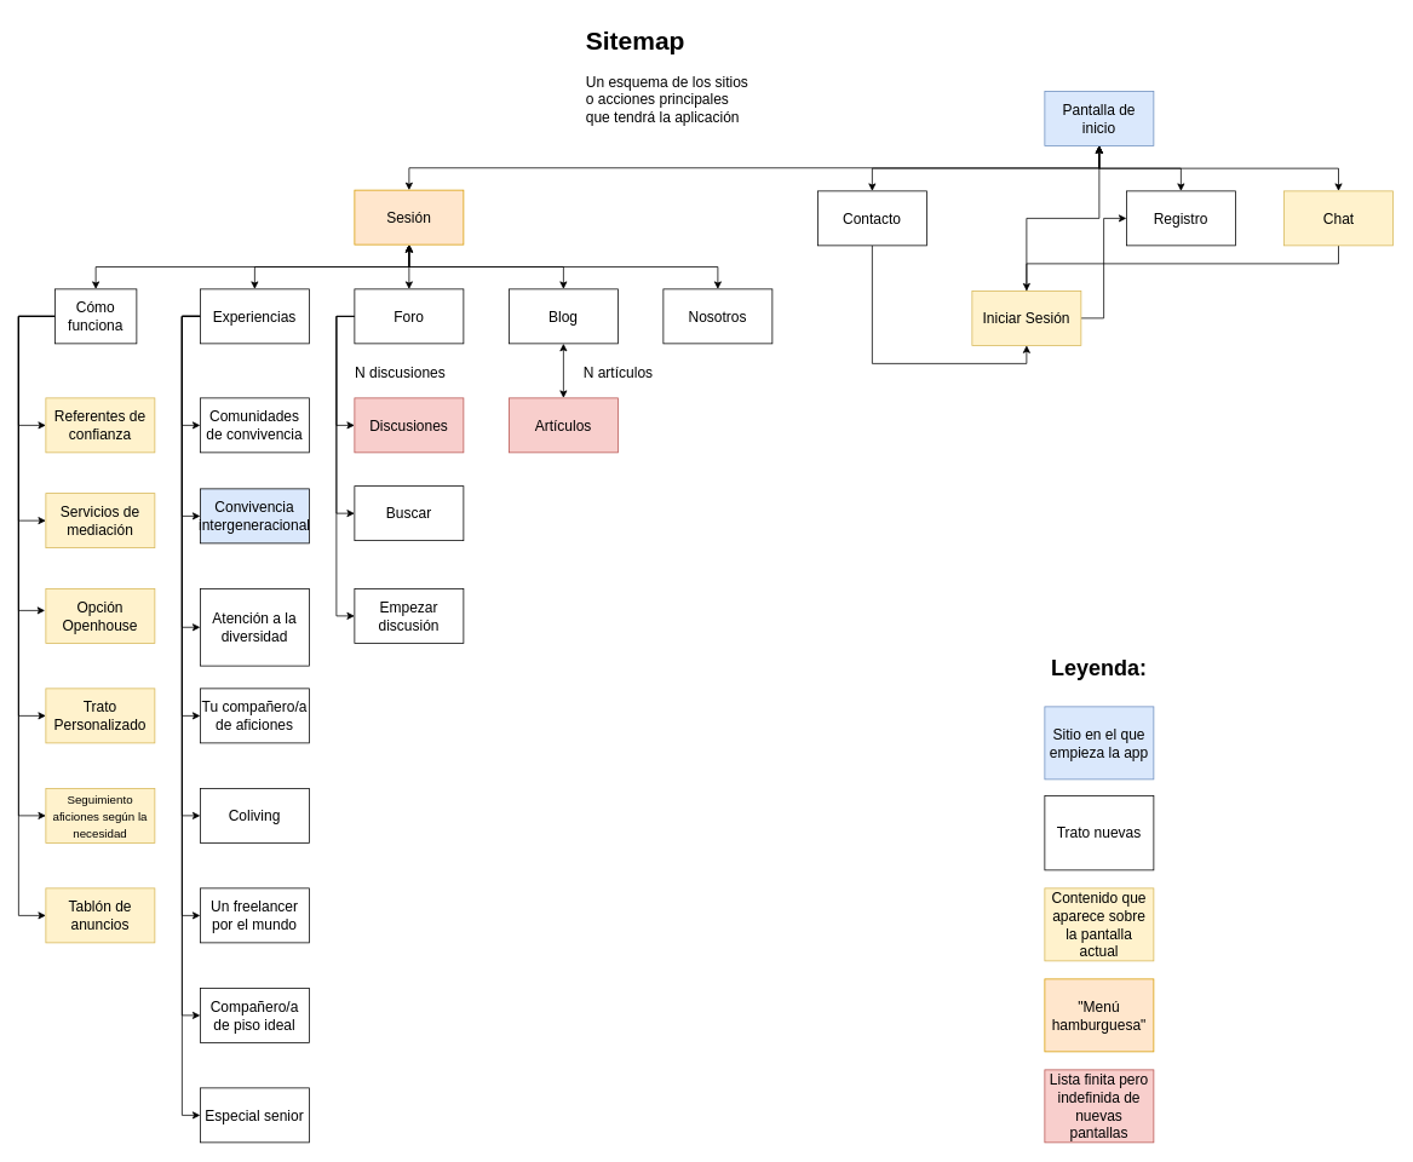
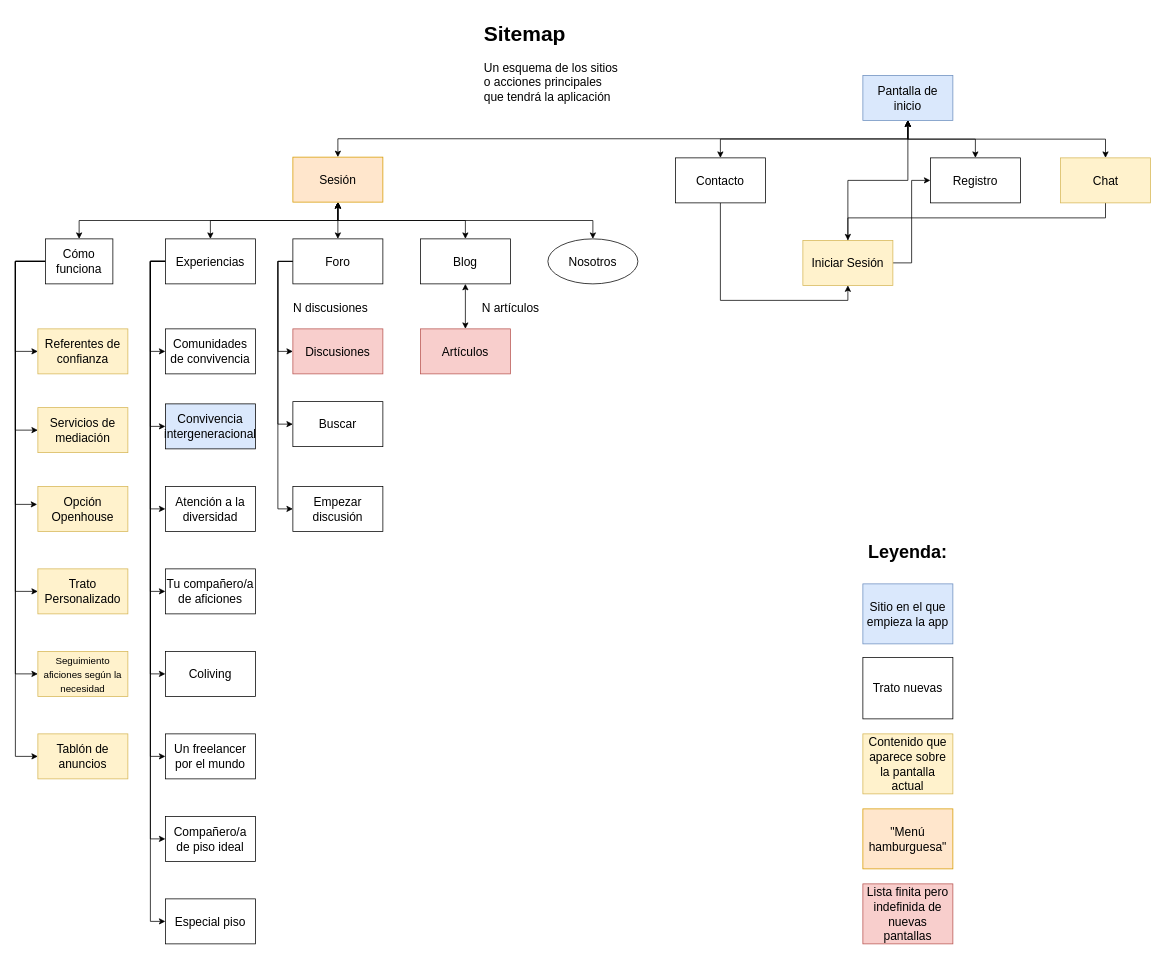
- <mxCell id="34" value="Nosotros" style="rounded=0;whiteSpace=wrap;html=1;fontSize=16;" parent="1" vertex="1"><mxGeometry y="318" width="120" height="60" as="geometry" x="730" /></mxCell>
+ <mxCell id="34" value="Nosotros" style="ellipse;whiteSpace=wrap;html=1;fontSize=16;" parent="1" vertex="1"><mxGeometry y="318" width="120" height="60" as="geometry" x="730" /></mxCell>
- <mxCell id="52" value="Atención a la diversidad" style="rounded=0;whiteSpace=wrap;html=1;fontSize=16;" parent="1" vertex="1"><mxGeometry x="220" y="648" width="120" height="85" as="geometry" /></mxCell>
+ <mxCell id="52" value="Atención a la diversidad" style="rounded=0;whiteSpace=wrap;html=1;fontSize=16;" parent="1" vertex="1"><mxGeometry x="220" y="648" width="120" height="60" as="geometry" /></mxCell>
- <mxCell id="57" value="Especial senior" style="rounded=0;whiteSpace=wrap;html=1;fontSize=16;" parent="1" vertex="1"><mxGeometry x="220" y="1198" width="120" height="60" as="geometry" /></mxCell>
+ <mxCell id="57" value="Especial piso" style="rounded=0;whiteSpace=wrap;html=1;fontSize=16;" parent="1" vertex="1"><mxGeometry x="220" y="1198" width="120" height="60" as="geometry" /></mxCell>
